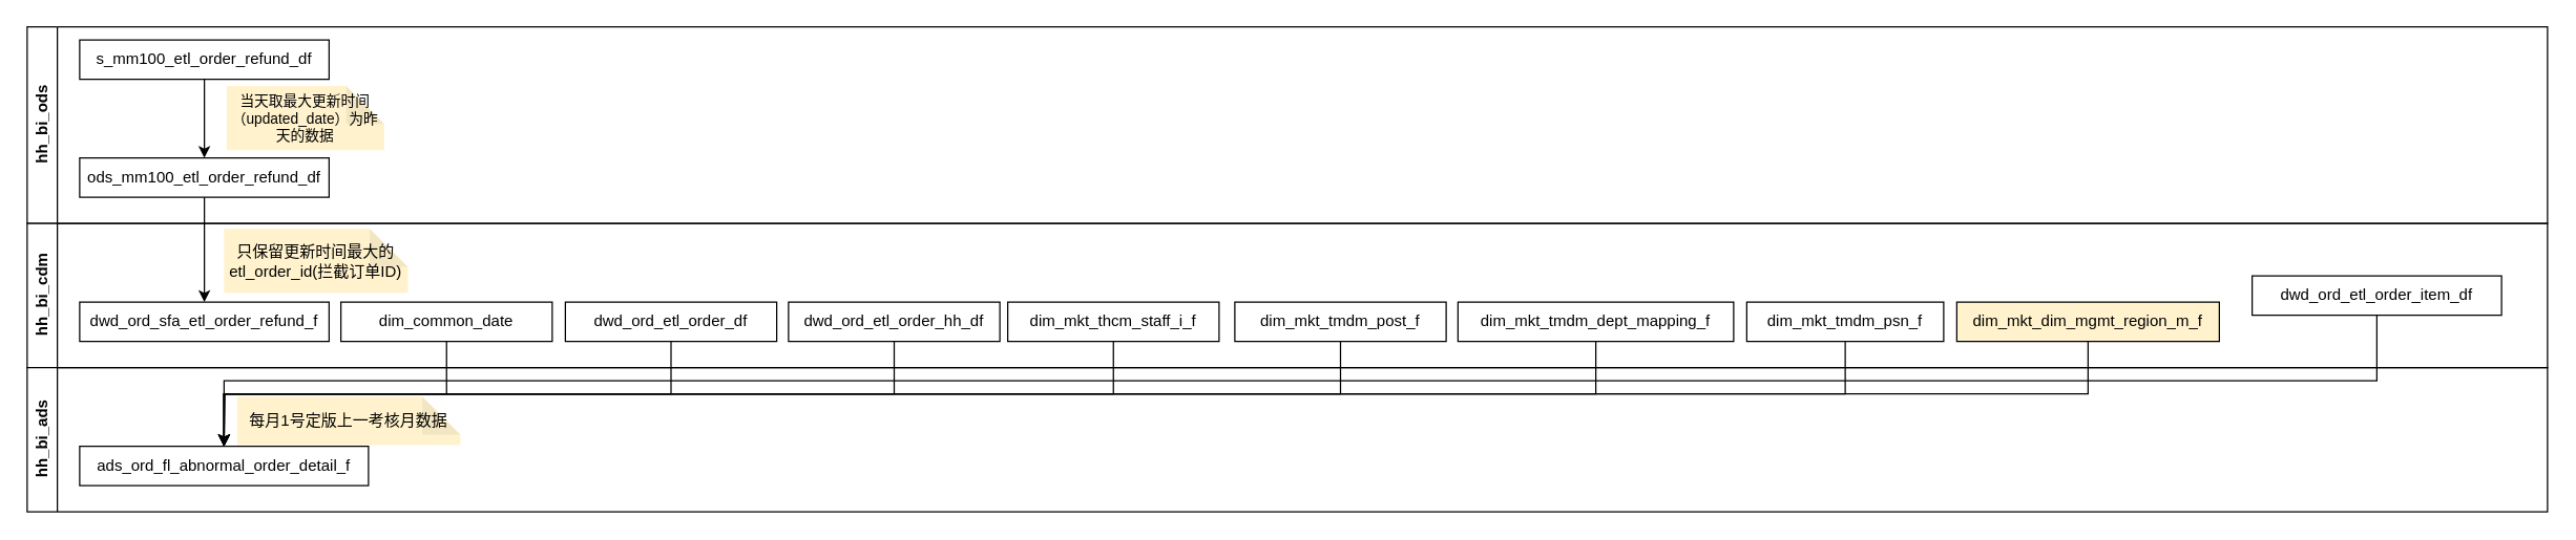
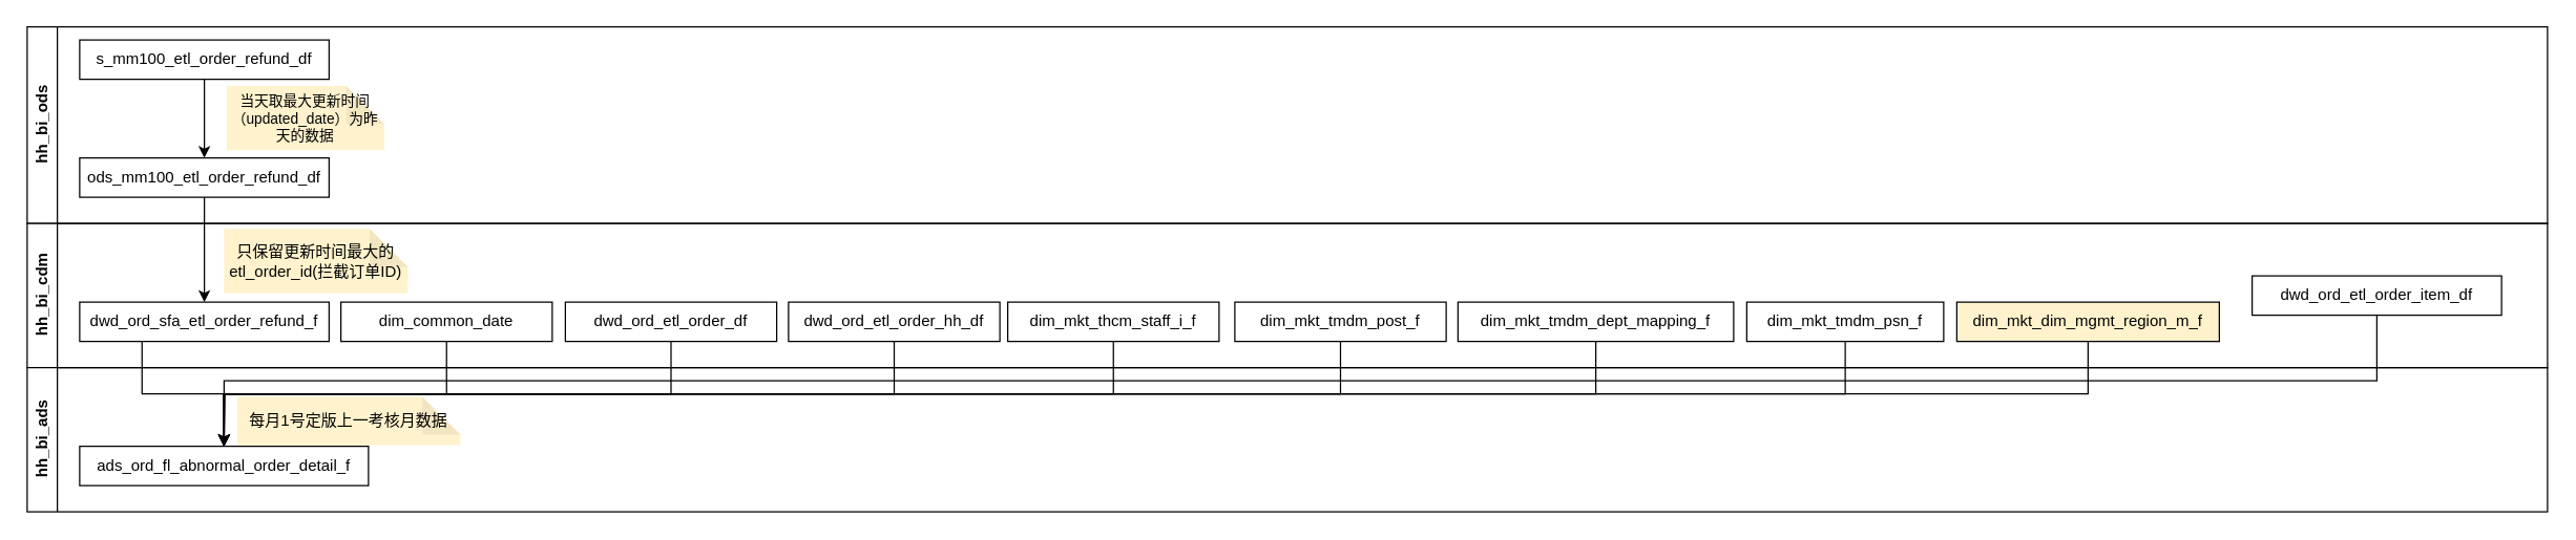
+ <mxCell id="24" style="edgeStyle=orthogonalEdgeStyle;rounded=0;orthogonalLoop=1;jettySize=auto;html=1;exitX=0.25;exitY=1;exitDx=0;exitDy=0;entryX=0.5;entryY=0;entryDx=0;entryDy=0;" edge="1" parent="1" source="8" target="22"><mxGeometry relative="1" as="geometry" /></mxCell>
